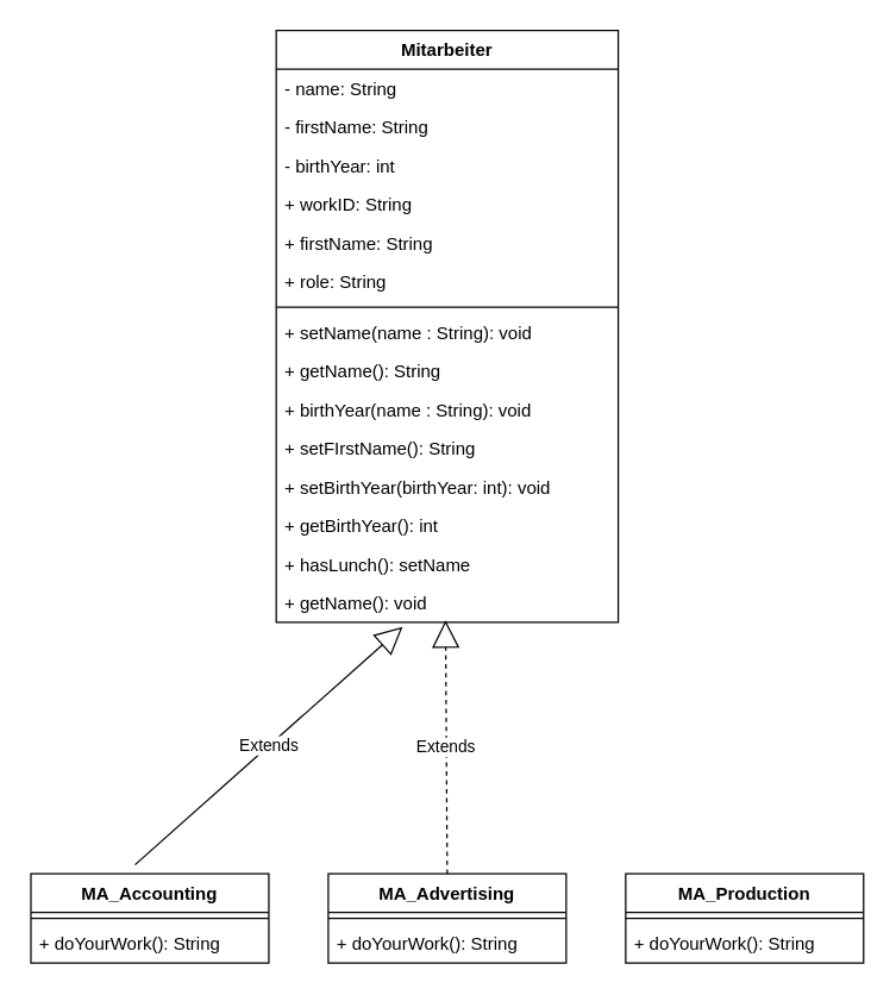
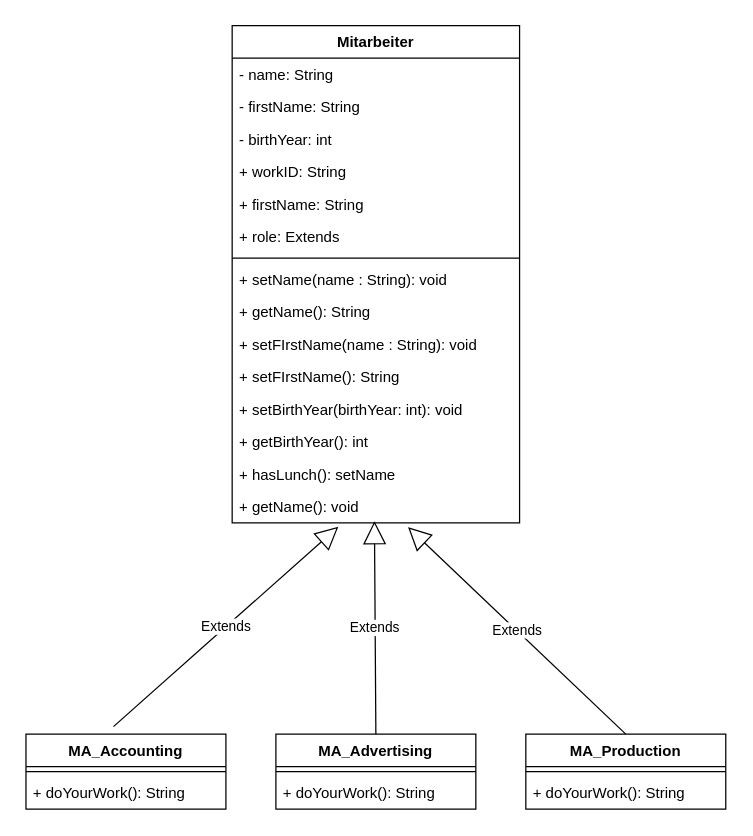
- <mxCell id="8" value="+ role: String" style="text;strokeColor=none;fillColor=none;align=left;verticalAlign=top;spacingLeft=4;spacingRight=4;overflow=hidden;rotatable=0;points=[[0,0.5],[1,0.5]];portConstraint=eastwest;" parent="2" vertex="1"><mxGeometry y="156" width="230" height="26" as="geometry" /></mxCell>
+ <mxCell id="8" value="+ role: Extends" style="text;strokeColor=none;fillColor=none;align=left;verticalAlign=top;spacingLeft=4;spacingRight=4;overflow=hidden;rotatable=0;points=[[0,0.5],[1,0.5]];portConstraint=eastwest;" parent="2" vertex="1"><mxGeometry y="156" width="230" height="26" as="geometry" /></mxCell>
- <mxCell id="12" value="+ birthYear(name : String): void" style="text;strokeColor=none;fillColor=none;align=left;verticalAlign=top;spacingLeft=4;spacingRight=4;overflow=hidden;rotatable=0;points=[[0,0.5],[1,0.5]];portConstraint=eastwest;" parent="2" vertex="1"><mxGeometry y="242" width="230" height="26" as="geometry" /></mxCell>
+ <mxCell id="12" value="+ setFIrstName(name : String): void" style="text;strokeColor=none;fillColor=none;align=left;verticalAlign=top;spacingLeft=4;spacingRight=4;overflow=hidden;rotatable=0;points=[[0,0.5],[1,0.5]];portConstraint=eastwest;" parent="2" vertex="1"><mxGeometry y="242" width="230" height="26" as="geometry" /></mxCell>
+ <mxCell id="28" value="Extends" style="endArrow=block;endSize=16;endFill=0;html=1;exitX=0.5;exitY=0;exitDx=0;exitDy=0;entryX=0.612;entryY=1.13;entryDx=0;entryDy=0;entryPerimeter=0;" parent="1" source="24" target="17" edge="1"><mxGeometry width="160" relative="1" as="geometry"><mxPoint x="69.5" y="716.5" as="sourcePoint" /><mxPoint x="300" y="421" as="targetPoint" /></mxGeometry></mxCell>
- <mxCell id="29" value="Extends" style="endArrow=block;endSize=16;endFill=0;html=1;entryX=0.495;entryY=0.944;entryDx=0;entryDy=0;entryPerimeter=0;exitX=0.5;exitY=0;exitDx=0;exitDy=0;dashed=1;" parent="1" source="21" target="17" edge="1"><mxGeometry width="160" relative="1" as="geometry"><mxPoint x="20" y="671" as="sourcePoint" /><mxPoint x="180" y="671" as="targetPoint" /></mxGeometry></mxCell>
+ <mxCell id="29" value="Extends" style="endArrow=block;endSize=16;endFill=0;html=1;entryX=0.495;entryY=0.944;entryDx=0;entryDy=0;entryPerimeter=0;exitX=0.5;exitY=0;exitDx=0;exitDy=0;" parent="1" source="21" target="17" edge="1"><mxGeometry width="160" relative="1" as="geometry"><mxPoint x="20" y="671" as="sourcePoint" /><mxPoint x="180" y="671" as="targetPoint" /></mxGeometry></mxCell>
